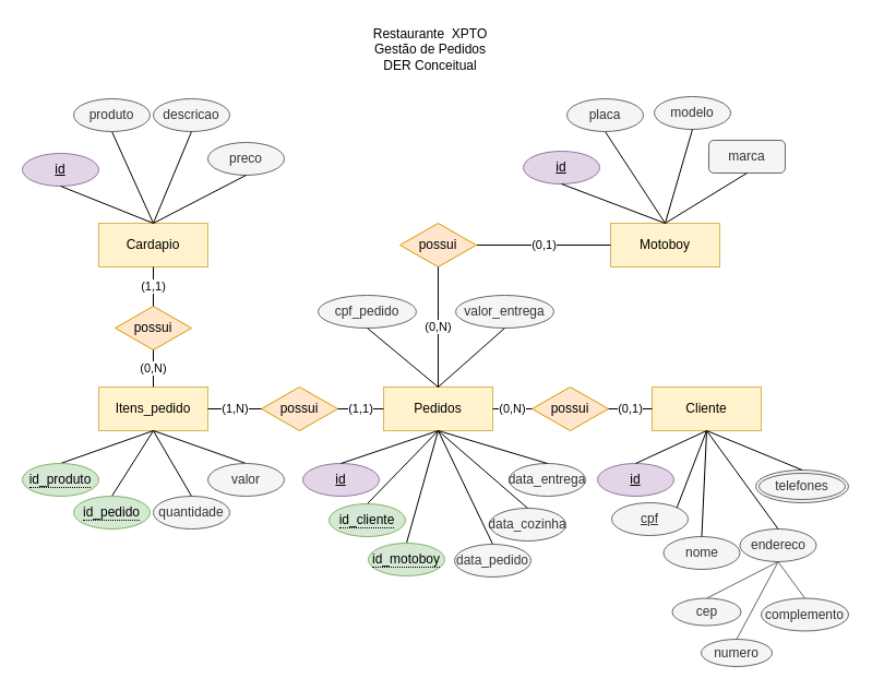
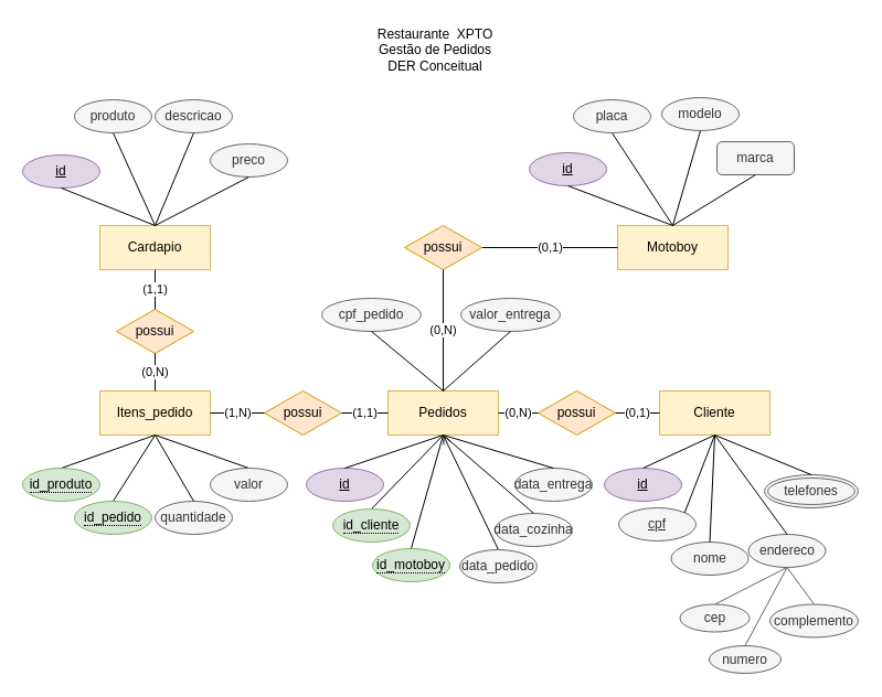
- <mxCell id="23" style="rounded=0;orthogonalLoop=1;jettySize=auto;html=1;exitX=0.5;exitY=0;exitDx=0;exitDy=0;entryX=0.5;entryY=1;entryDx=0;entryDy=0;endArrow=none;endFill=0;" edge="1" source="24" target="19" parent="1"><mxGeometry relative="1" as="geometry"><mxPoint x="202" y="474" as="sourcePoint" /><mxPoint x="152" y="404" as="targetPoint" /></mxGeometry></mxCell>
+ <mxCell id="23" style="rounded=0;orthogonalLoop=1;jettySize=auto;html=1;exitX=0.5;exitY=0;exitDx=0;exitDy=0;entryX=0.5;entryY=1;entryDx=0;entryDy=0;endArrow=open;endFill=0;" edge="1" source="24" target="19" parent="1"><mxGeometry relative="1" as="geometry"><mxPoint x="202" y="474" as="sourcePoint" /><mxPoint x="152" y="404" as="targetPoint" /></mxGeometry></mxCell>
